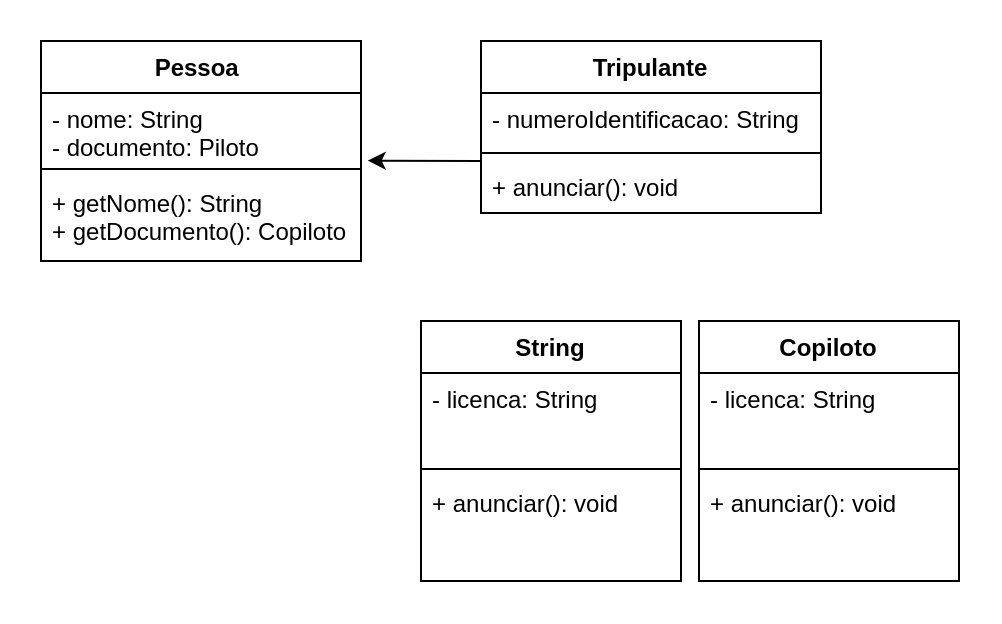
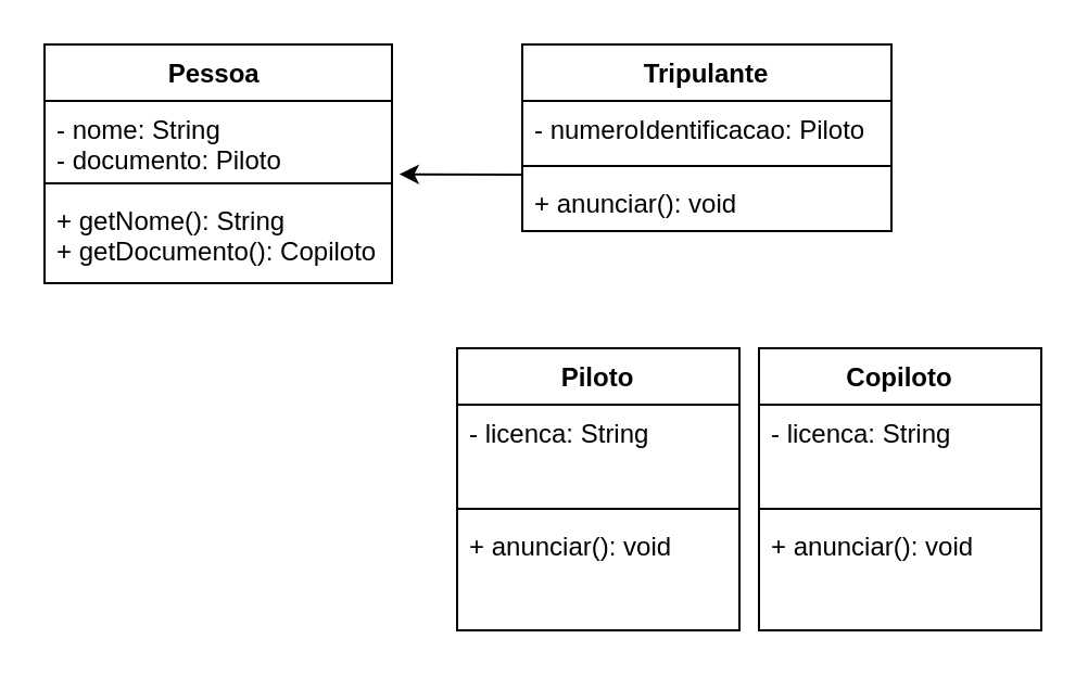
- <mxCell id="7" value="- numeroIdentificacao: String" style="text;strokeColor=none;fillColor=none;align=left;verticalAlign=top;spacingLeft=4;spacingRight=4;overflow=hidden;rotatable=0;points=[[0,0.5],[1,0.5]];portConstraint=eastwest;whiteSpace=wrap;html=1;" vertex="1" parent="6"><mxGeometry y="26" width="170" height="26" as="geometry" /></mxCell>
+ <mxCell id="7" value="- numeroIdentificacao: Piloto" style="text;strokeColor=none;fillColor=none;align=left;verticalAlign=top;spacingLeft=4;spacingRight=4;overflow=hidden;rotatable=0;points=[[0,0.5],[1,0.5]];portConstraint=eastwest;whiteSpace=wrap;html=1;" vertex="1" parent="6"><mxGeometry y="26" width="170" height="26" as="geometry" /></mxCell>
- <mxCell id="11" value="String" style="swimlane;fontStyle=1;align=center;verticalAlign=top;childLayout=stackLayout;horizontal=1;startSize=26;horizontalStack=0;resizeParent=1;resizeParentMax=0;resizeLast=0;collapsible=1;marginBottom=0;whiteSpace=wrap;html=1;" vertex="1" parent="1"><mxGeometry x="210" y="160" width="130" height="130" as="geometry" /></mxCell>
+ <mxCell id="11" value="Piloto" style="swimlane;fontStyle=1;align=center;verticalAlign=top;childLayout=stackLayout;horizontal=1;startSize=26;horizontalStack=0;resizeParent=1;resizeParentMax=0;resizeLast=0;collapsible=1;marginBottom=0;whiteSpace=wrap;html=1;" vertex="1" parent="1"><mxGeometry x="210" y="160" width="130" height="130" as="geometry" /></mxCell>
